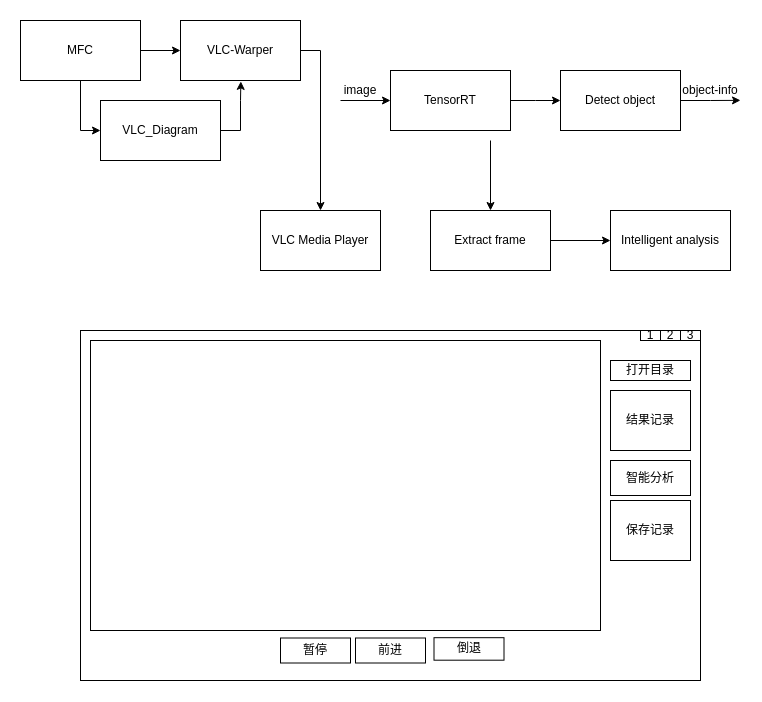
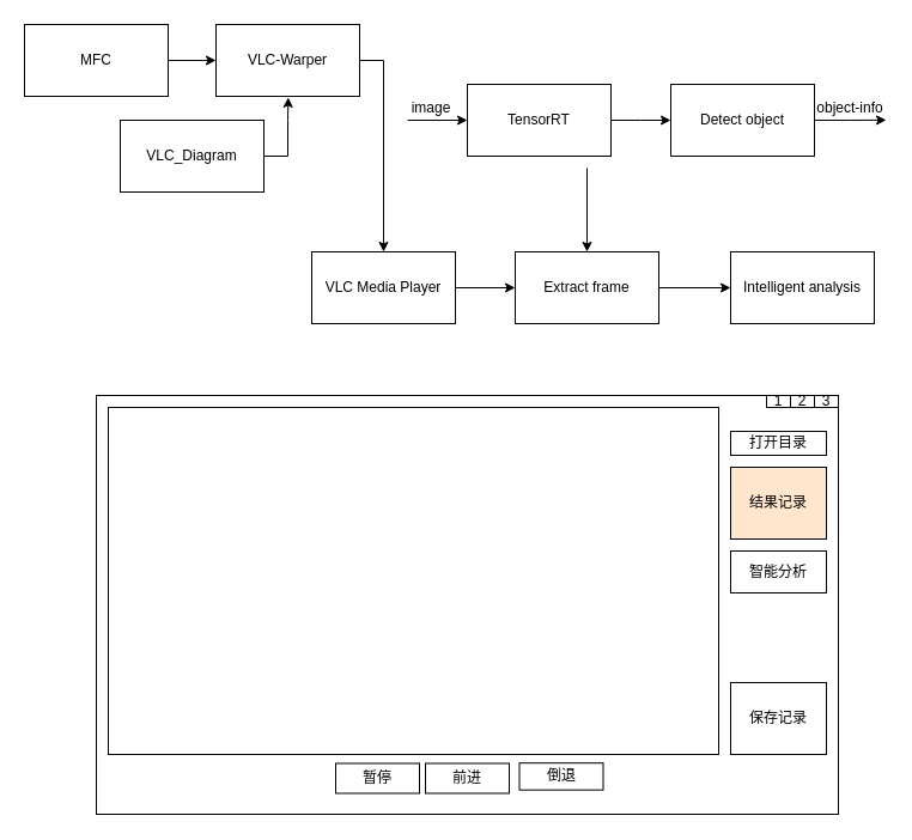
- <mxCell id="7" style="edgeStyle=orthogonalEdgeStyle;rounded=0;orthogonalLoop=1;jettySize=auto;html=1;exitX=0.5;exitY=1;exitDx=0;exitDy=0;entryX=0;entryY=0.5;entryDx=0;entryDy=0;" parent="1" source="8" target="12" edge="1"><mxGeometry relative="1" as="geometry" /></mxCell>
+ <mxCell id="2" style="edgeStyle=orthogonalEdgeStyle;rounded=0;orthogonalLoop=1;jettySize=auto;html=1;exitX=1;exitY=0.5;exitDx=0;exitDy=0;entryX=0;entryY=0.5;entryDx=0;entryDy=0;" parent="1" source="3" target="5" edge="1"><mxGeometry relative="1" as="geometry" /></mxCell>
- <mxCell id="26" value="结果记录" style="rounded=0;whiteSpace=wrap;html=1;" vertex="1" parent="1"><mxGeometry x="610" y="390" width="80" height="60" as="geometry" /></mxCell>
+ <mxCell id="26" value="结果记录" style="rounded=0;whiteSpace=wrap;html=1;fillColor=#ffe6cc;" vertex="1" parent="1"><mxGeometry x="610" y="390" width="80" height="60" as="geometry" /></mxCell>
- <mxCell id="27" value="保存记录" style="rounded=0;whiteSpace=wrap;html=1;" vertex="1" parent="1"><mxGeometry x="610" y="500" width="80" height="60" as="geometry" /></mxCell>
+ <mxCell id="27" value="保存记录" style="rounded=0;whiteSpace=wrap;html=1;" vertex="1" parent="1"><mxGeometry x="610" y="570" width="80" height="60" as="geometry" /></mxCell>
